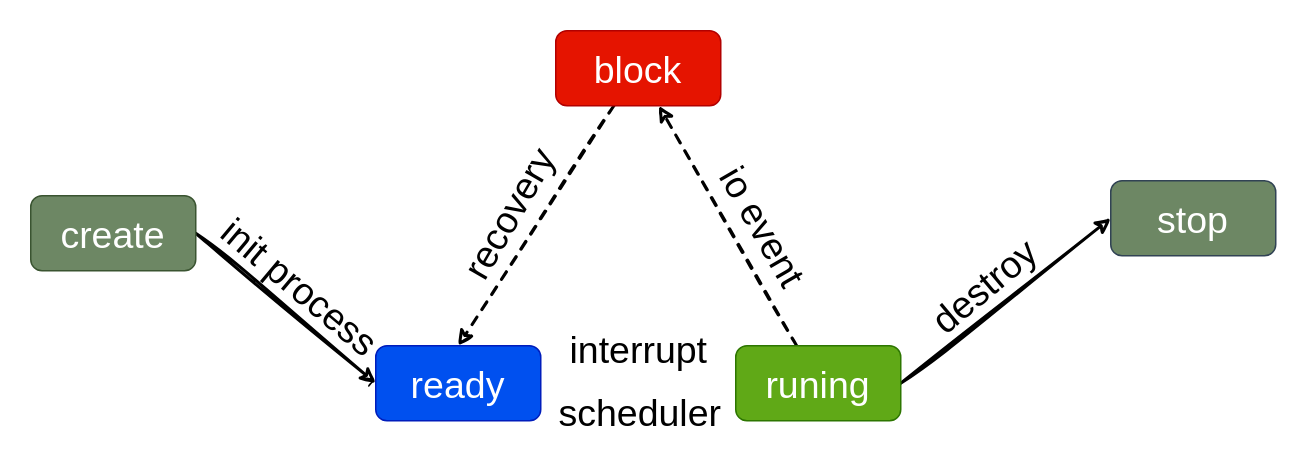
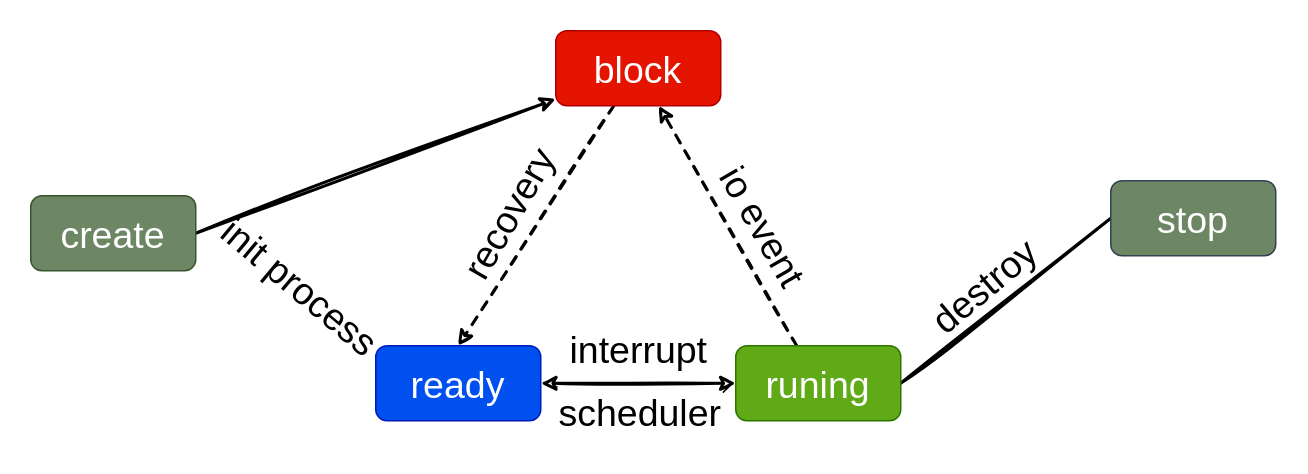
- <mxCell id="6" style="edgeStyle=none;rounded=0;orthogonalLoop=1;jettySize=auto;html=1;entryX=0;entryY=0.5;entryDx=0;entryDy=0;fontSize=25;strokeWidth=2;exitX=1;exitY=0.5;exitDx=0;exitDy=0;sketch=1;" edge="1" parent="1" source="7" target="10"><mxGeometry relative="1" as="geometry" /></mxCell>
+ <mxCell id="6" style="edgeStyle=none;rounded=0;orthogonalLoop=1;jettySize=auto;html=1;entryX=0;entryY=0.5;entryDx=0;entryDy=0;fontSize=25;strokeWidth=2;exitX=1;exitY=0.5;exitDx=0;exitDy=0;sketch=1;endArrow=none;" edge="1" parent="1" source="7" target="10"><mxGeometry relative="1" as="geometry" /></mxCell>
- <mxCell id="2" style="rounded=0;orthogonalLoop=1;jettySize=auto;html=1;entryX=0;entryY=0.5;entryDx=0;entryDy=0;fontSize=25;exitX=1;exitY=0.5;exitDx=0;exitDy=0;strokeWidth=2;sketch=1;" edge="1" parent="1" source="3" target="4"><mxGeometry relative="1" as="geometry" /></mxCell>
+ <mxCell id="2" style="rounded=0;orthogonalLoop=1;jettySize=auto;html=1;fontSize=25;exitX=1;exitY=0.5;exitDx=0;exitDy=0;strokeWidth=2;sketch=1;" edge="1" parent="1" source="3" target="9"><mxGeometry relative="1" as="geometry" /></mxCell>
+ <mxCell id="11" value="" style="endArrow=classic;startArrow=classic;html=1;rounded=0;fontSize=25;strokeWidth=2;entryX=0;entryY=0.5;entryDx=0;entryDy=0;exitX=1;exitY=0.5;exitDx=0;exitDy=0;sketch=1;" edge="1" parent="1" source="4" target="7"><mxGeometry width="50" height="50" relative="1" as="geometry"><mxPoint x="380" y="290" as="sourcePoint" /><mxPoint x="430" y="240" as="targetPoint" /></mxGeometry></mxCell>
